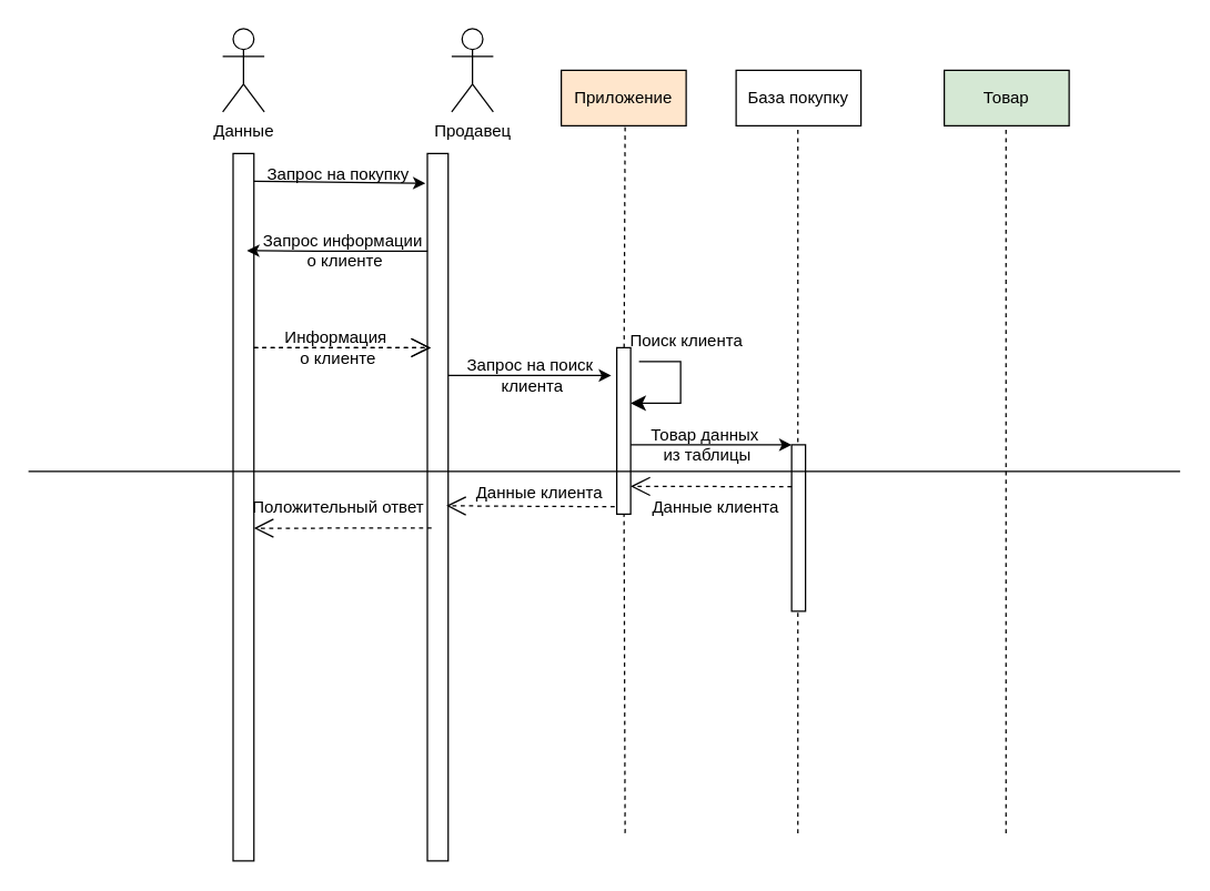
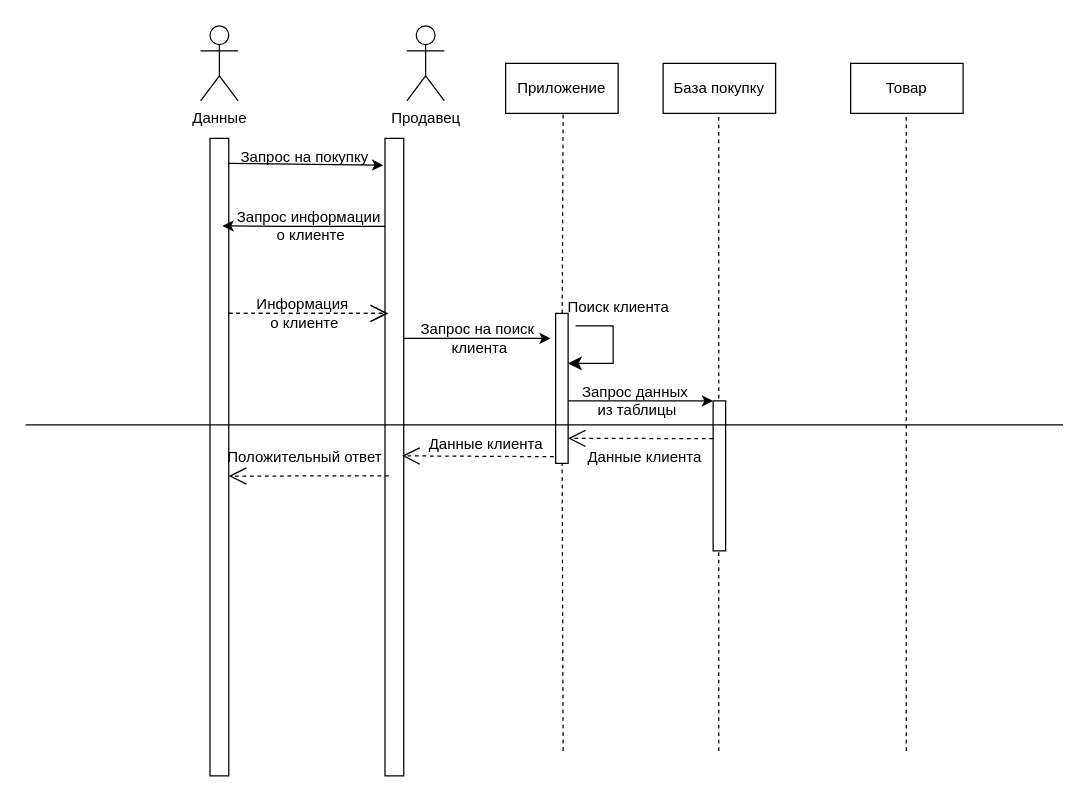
- <mxCell id="6" value="Приложение" style="rounded=0;whiteSpace=wrap;html=1;fillColor=#ffe6cc;" vertex="1" parent="1"><mxGeometry x="404" y="50" width="90" height="40" as="geometry" /></mxCell>
+ <mxCell id="6" value="Приложение" style="rounded=0;whiteSpace=wrap;html=1;" vertex="1" parent="1"><mxGeometry x="404" y="50" width="90" height="40" as="geometry" /></mxCell>
- <mxCell id="8" value="Товар" style="rounded=0;whiteSpace=wrap;html=1;fillColor=#d5e8d4;" vertex="1" parent="1"><mxGeometry x="680" y="50" width="90" height="40" as="geometry" /></mxCell>
+ <mxCell id="8" value="Товар" style="rounded=0;whiteSpace=wrap;html=1;" vertex="1" parent="1"><mxGeometry x="680" y="50" width="90" height="40" as="geometry" /></mxCell>
- <mxCell id="26" value="Товар данных&amp;nbsp;&lt;div&gt;из таблицы&lt;/div&gt;" style="text;html=1;align=center;verticalAlign=middle;resizable=0;points=[];autosize=1;strokeColor=none;fillColor=none;" vertex="1" parent="1"><mxGeometry x="454" y="300" width="110" height="40" as="geometry" /></mxCell>
+ <mxCell id="26" value="Запрос данных&amp;nbsp;&lt;div&gt;из таблицы&lt;/div&gt;" style="text;html=1;align=center;verticalAlign=middle;resizable=0;points=[];autosize=1;strokeColor=none;fillColor=none;" vertex="1" parent="1"><mxGeometry x="454" y="300" width="110" height="40" as="geometry" /></mxCell>
